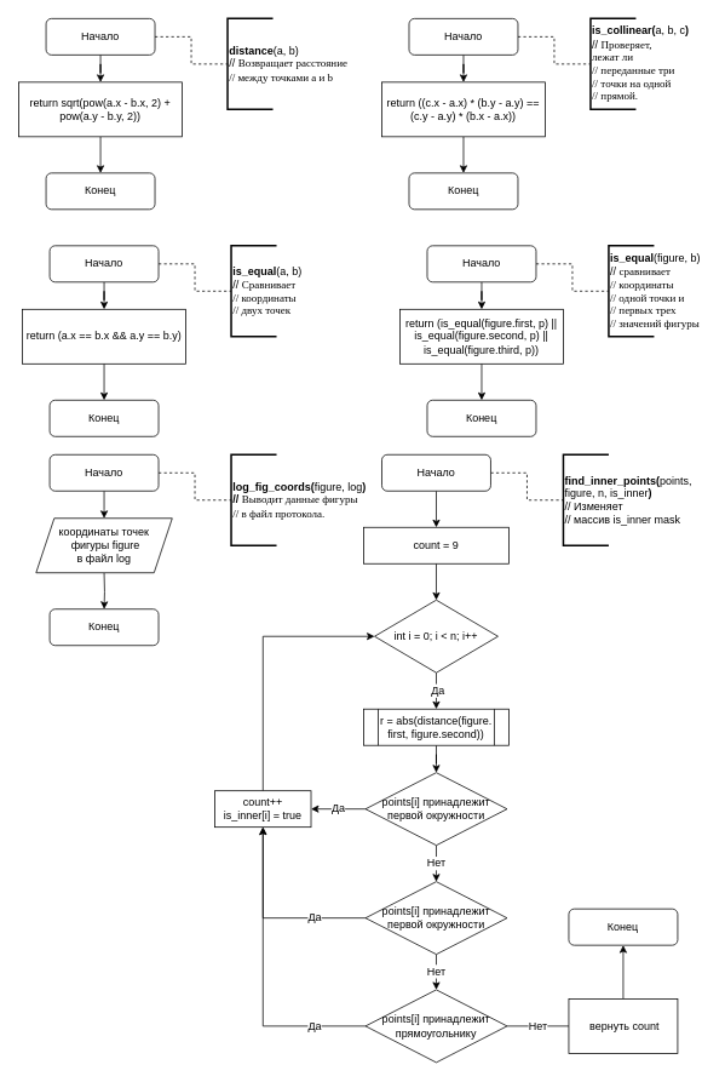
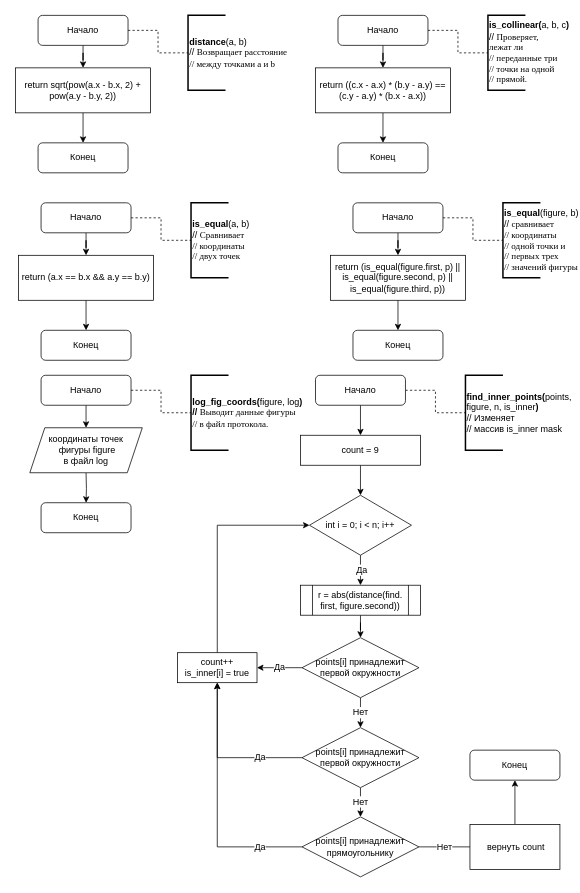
- <mxCell id="47" value="r = abs(distance(figure.&lt;br&gt;first, figure.second))" style="shape=process;whiteSpace=wrap;html=1;backgroundOutline=1;fontFamily=Helvetica;fontSize=12;" vertex="1" parent="1"><mxGeometry x="400" y="780" width="160" height="40" as="geometry" /></mxCell>
+ <mxCell id="47" value="r = abs(distance(find.&lt;br&gt;first, figure.second))" style="shape=process;whiteSpace=wrap;html=1;backgroundOutline=1;fontFamily=Helvetica;fontSize=12;" vertex="1" parent="1"><mxGeometry x="400" y="780" width="160" height="40" as="geometry" /></mxCell>
